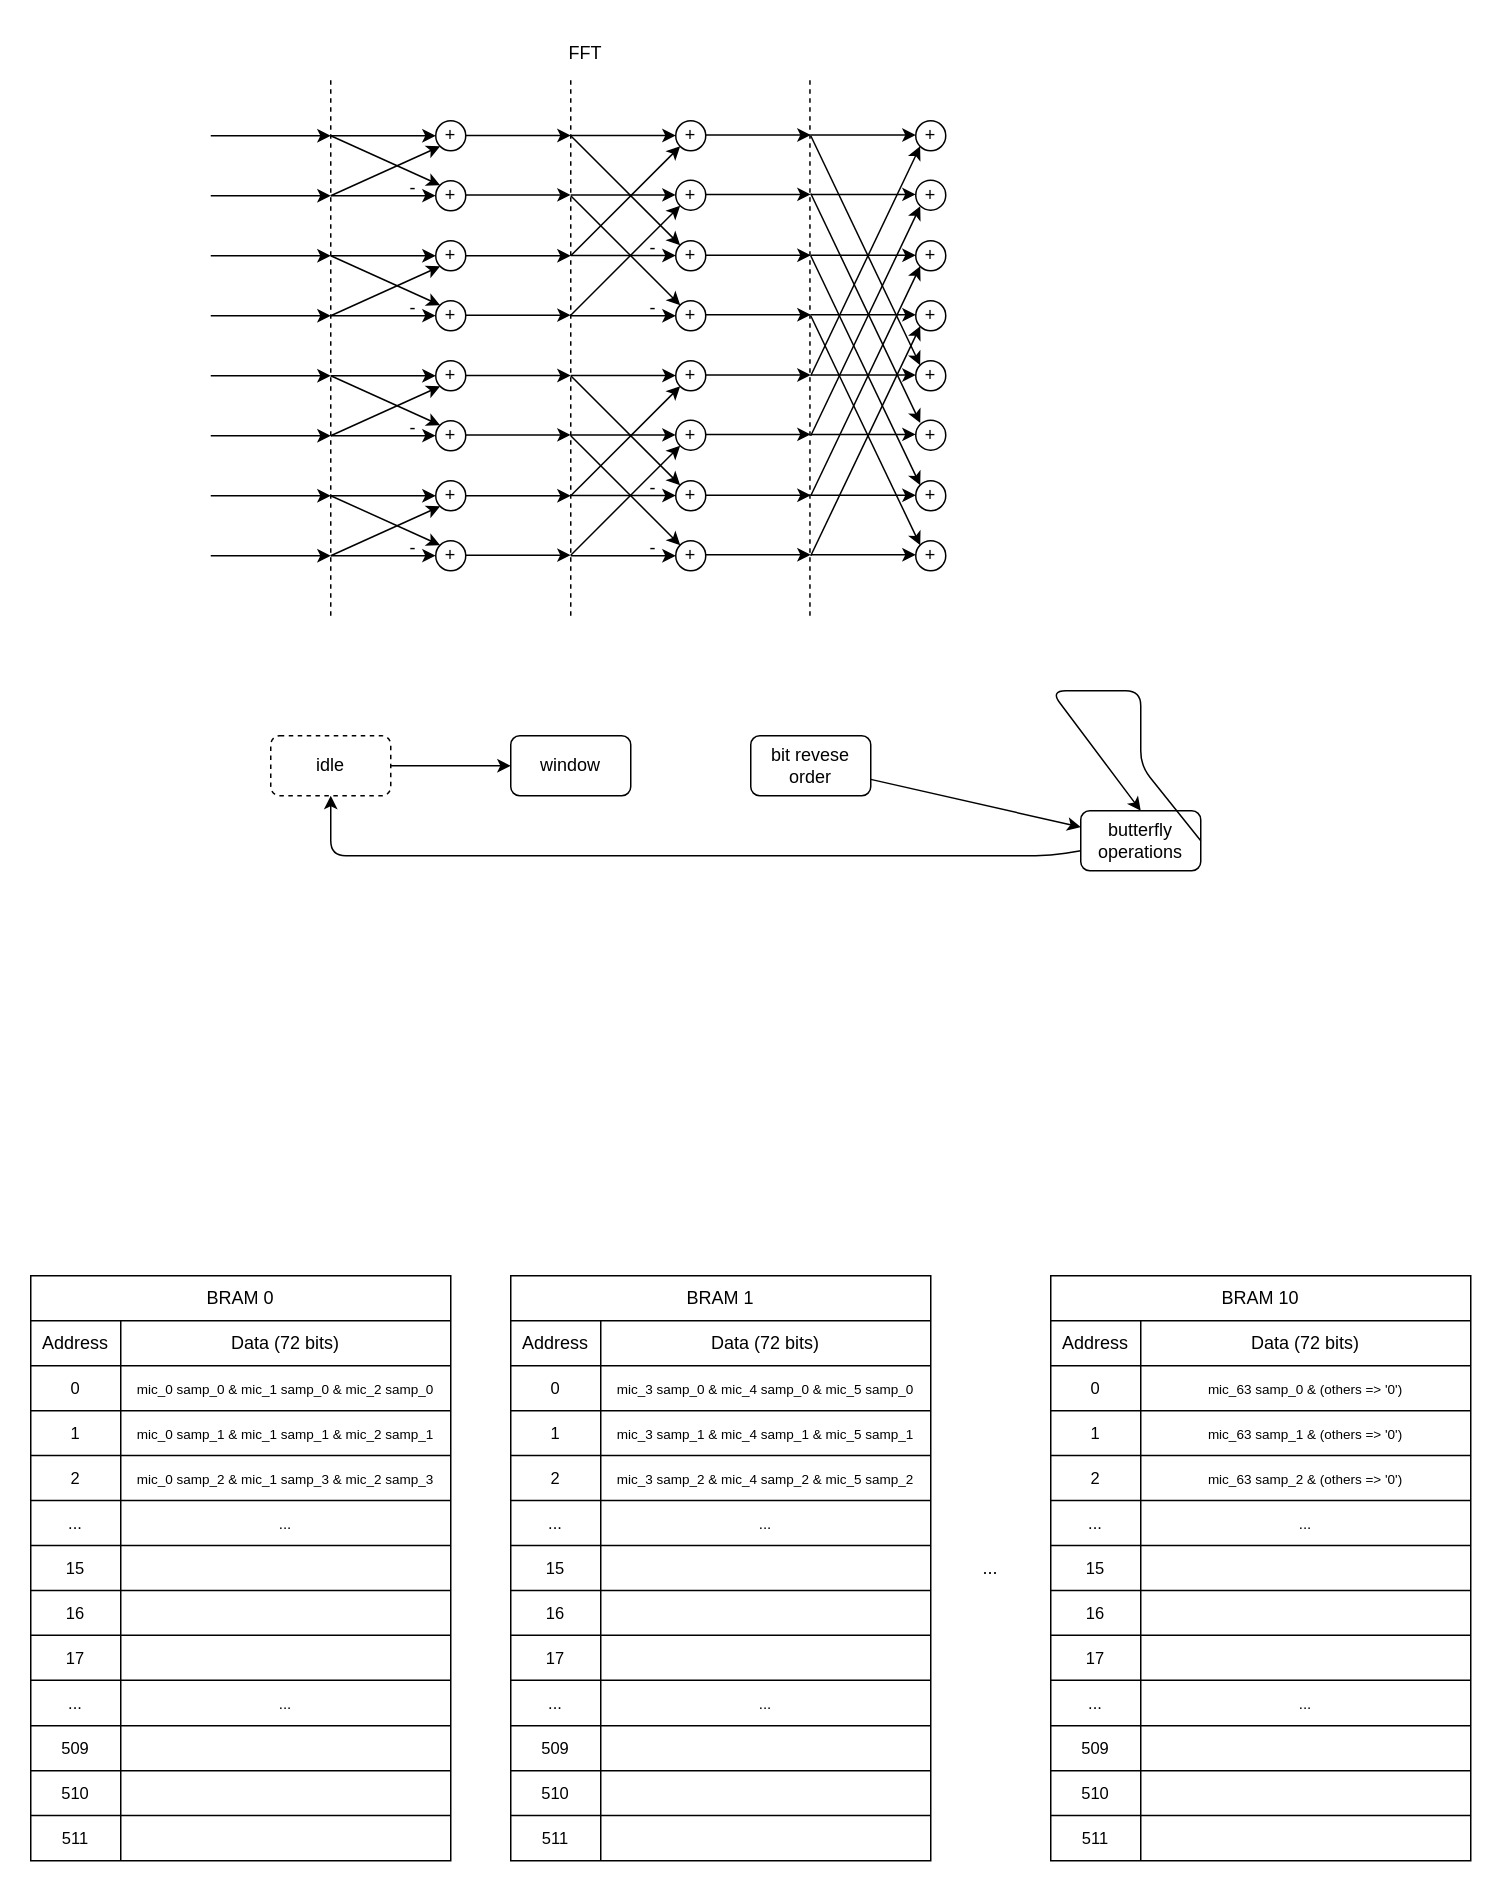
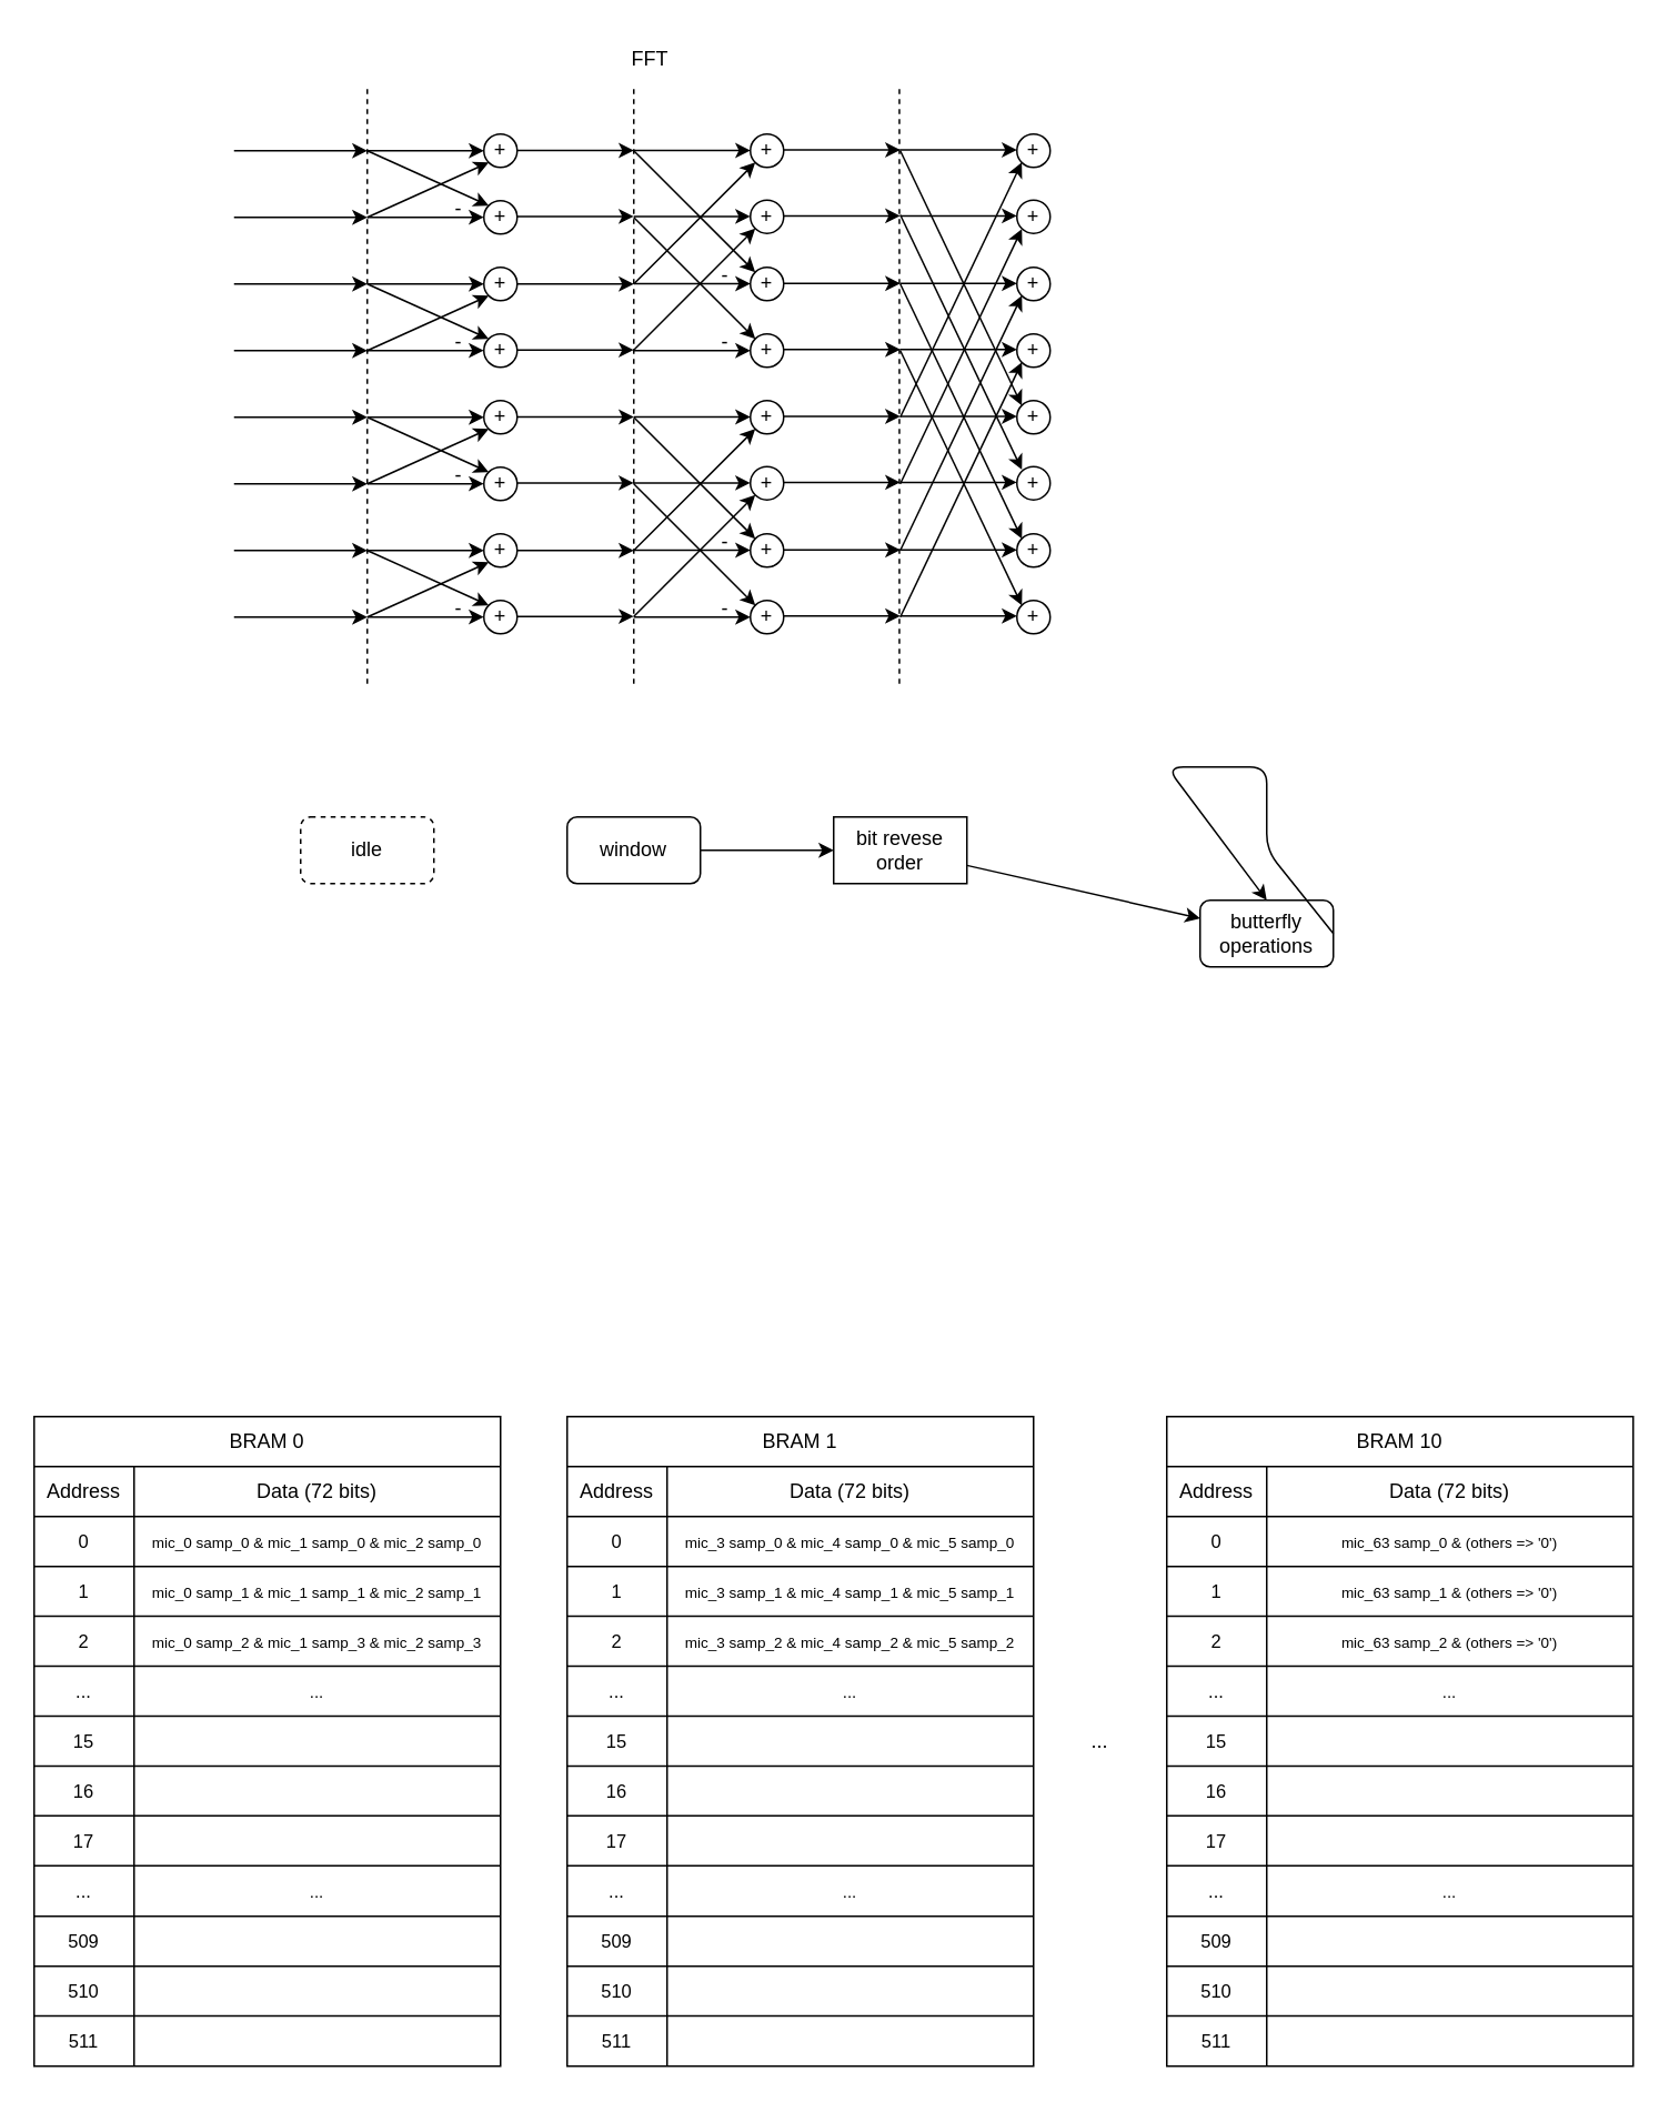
- <mxCell id="108" style="edgeStyle=none;html=1;entryX=0;entryY=0.5;entryDx=0;entryDy=0;" edge="1" parent="1" source="109" target="111"><mxGeometry relative="1" as="geometry" /></mxCell>
+ <mxCell id="110" style="edgeStyle=none;html=1;entryX=0;entryY=0.5;entryDx=0;entryDy=0;" edge="1" parent="1" source="111" target="113"><mxGeometry relative="1" as="geometry" /></mxCell>
- <mxCell id="113" value="bit revese order" style="rounded=1;whiteSpace=wrap;html=1;" vertex="1" parent="1"><mxGeometry x="500" y="490" width="80" height="40" as="geometry" /></mxCell>
+ <mxCell id="113" value="bit revese order" style="whiteSpace=wrap;html=1;rounded=0;" vertex="1" parent="1"><mxGeometry x="500" y="490" width="80" height="40" as="geometry" /></mxCell>
- <mxCell id="114" style="edgeStyle=none;html=1;entryX=0.5;entryY=1;entryDx=0;entryDy=0;" edge="1" parent="1" source="115" target="109"><mxGeometry relative="1" as="geometry"><Array as="points"><mxPoint x="700" y="570" /><mxPoint x="220" y="570" /></Array></mxGeometry></mxCell>
